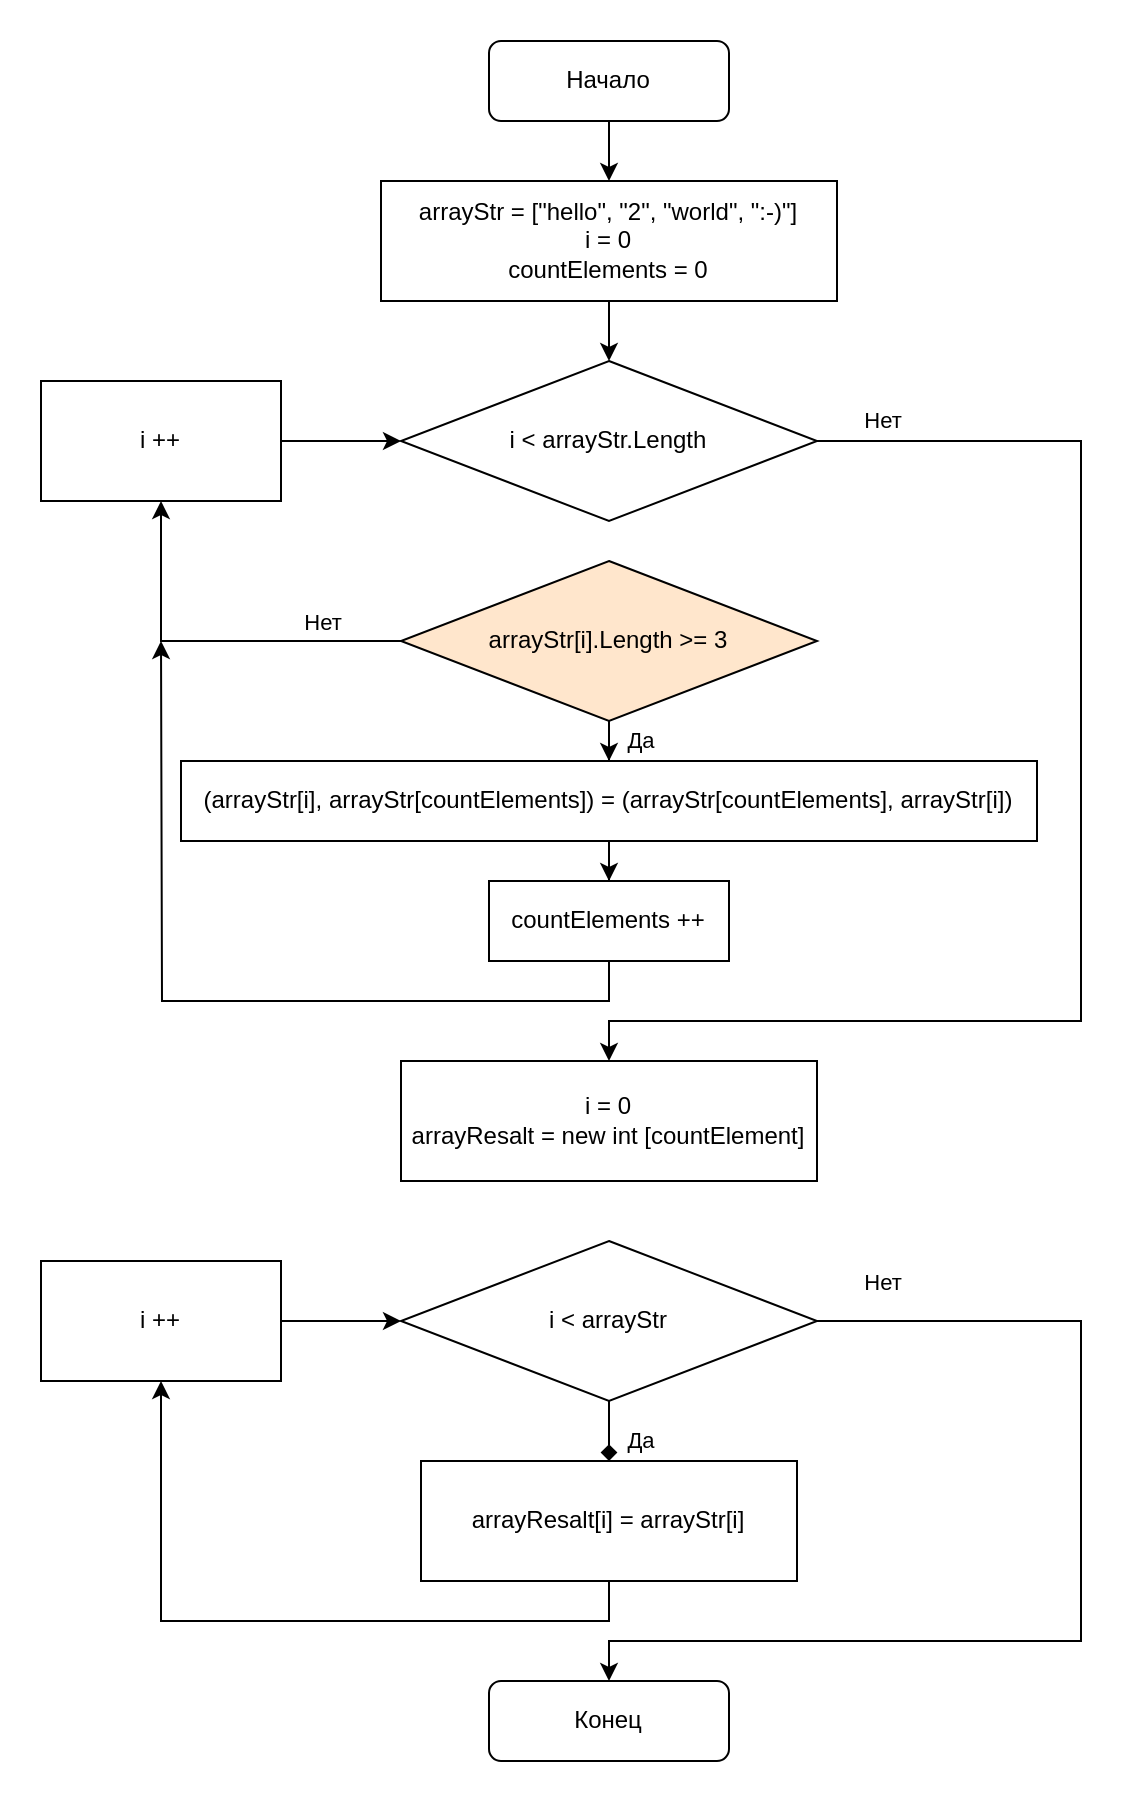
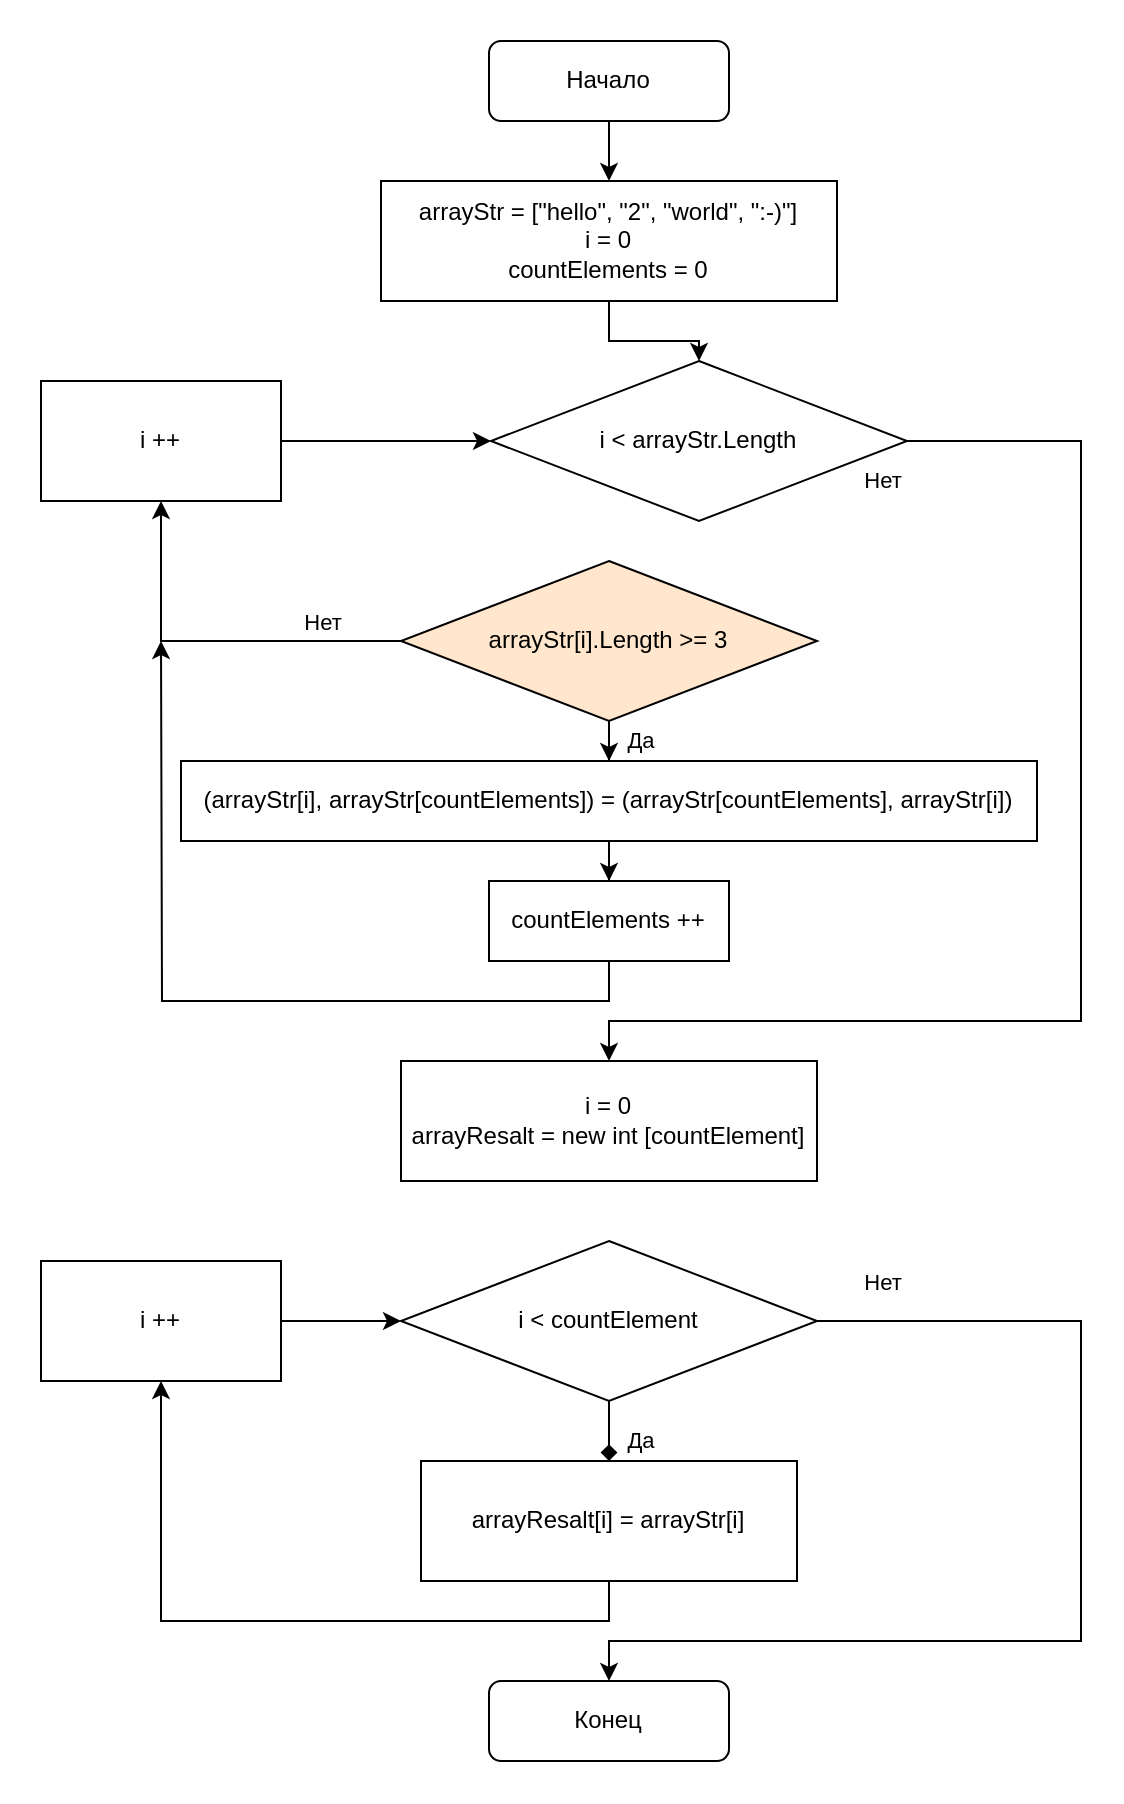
- <mxCell id="9" value="i &amp;lt; arrayStr.Length" style="rhombus;whiteSpace=wrap;html=1;" vertex="1" parent="1"><mxGeometry x="200" y="180" width="208" height="80" as="geometry" /></mxCell>
+ <mxCell id="9" value="i &amp;lt; arrayStr.Length" style="rhombus;whiteSpace=wrap;html=1;" vertex="1" parent="1"><mxGeometry x="245" y="180" width="208" height="80" as="geometry" /></mxCell>
- <mxCell id="24" value="i &amp;lt; arrayStr" style="rhombus;whiteSpace=wrap;html=1;" vertex="1" parent="1"><mxGeometry x="200" y="620" width="208" height="80" as="geometry" /></mxCell>
+ <mxCell id="24" value="i &amp;lt; countElement" style="rhombus;whiteSpace=wrap;html=1;" vertex="1" parent="1"><mxGeometry x="200" y="620" width="208" height="80" as="geometry" /></mxCell>
